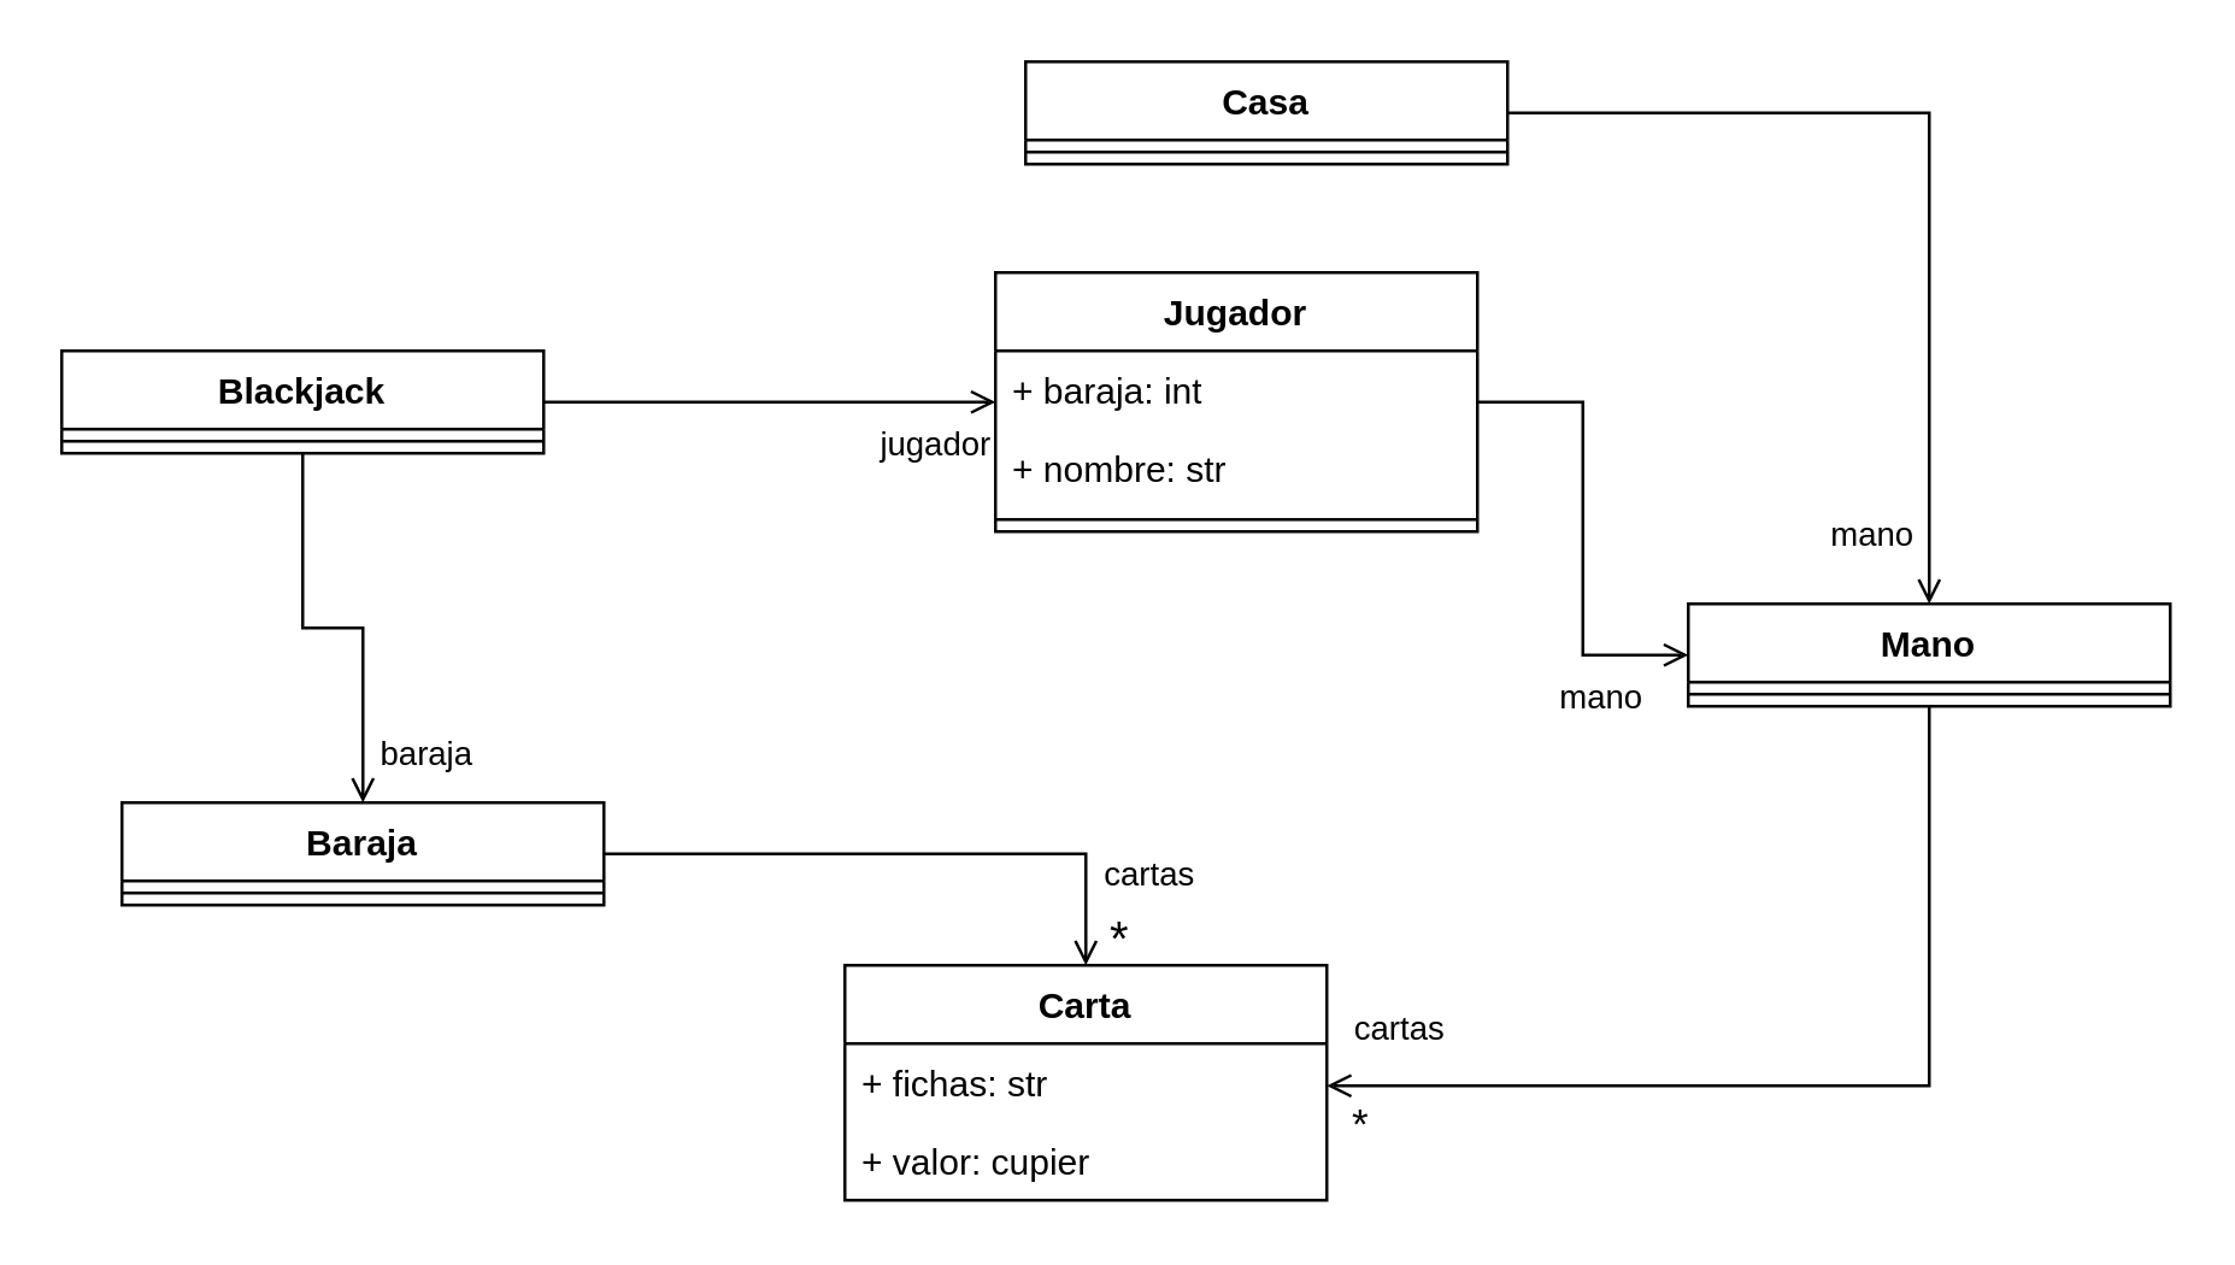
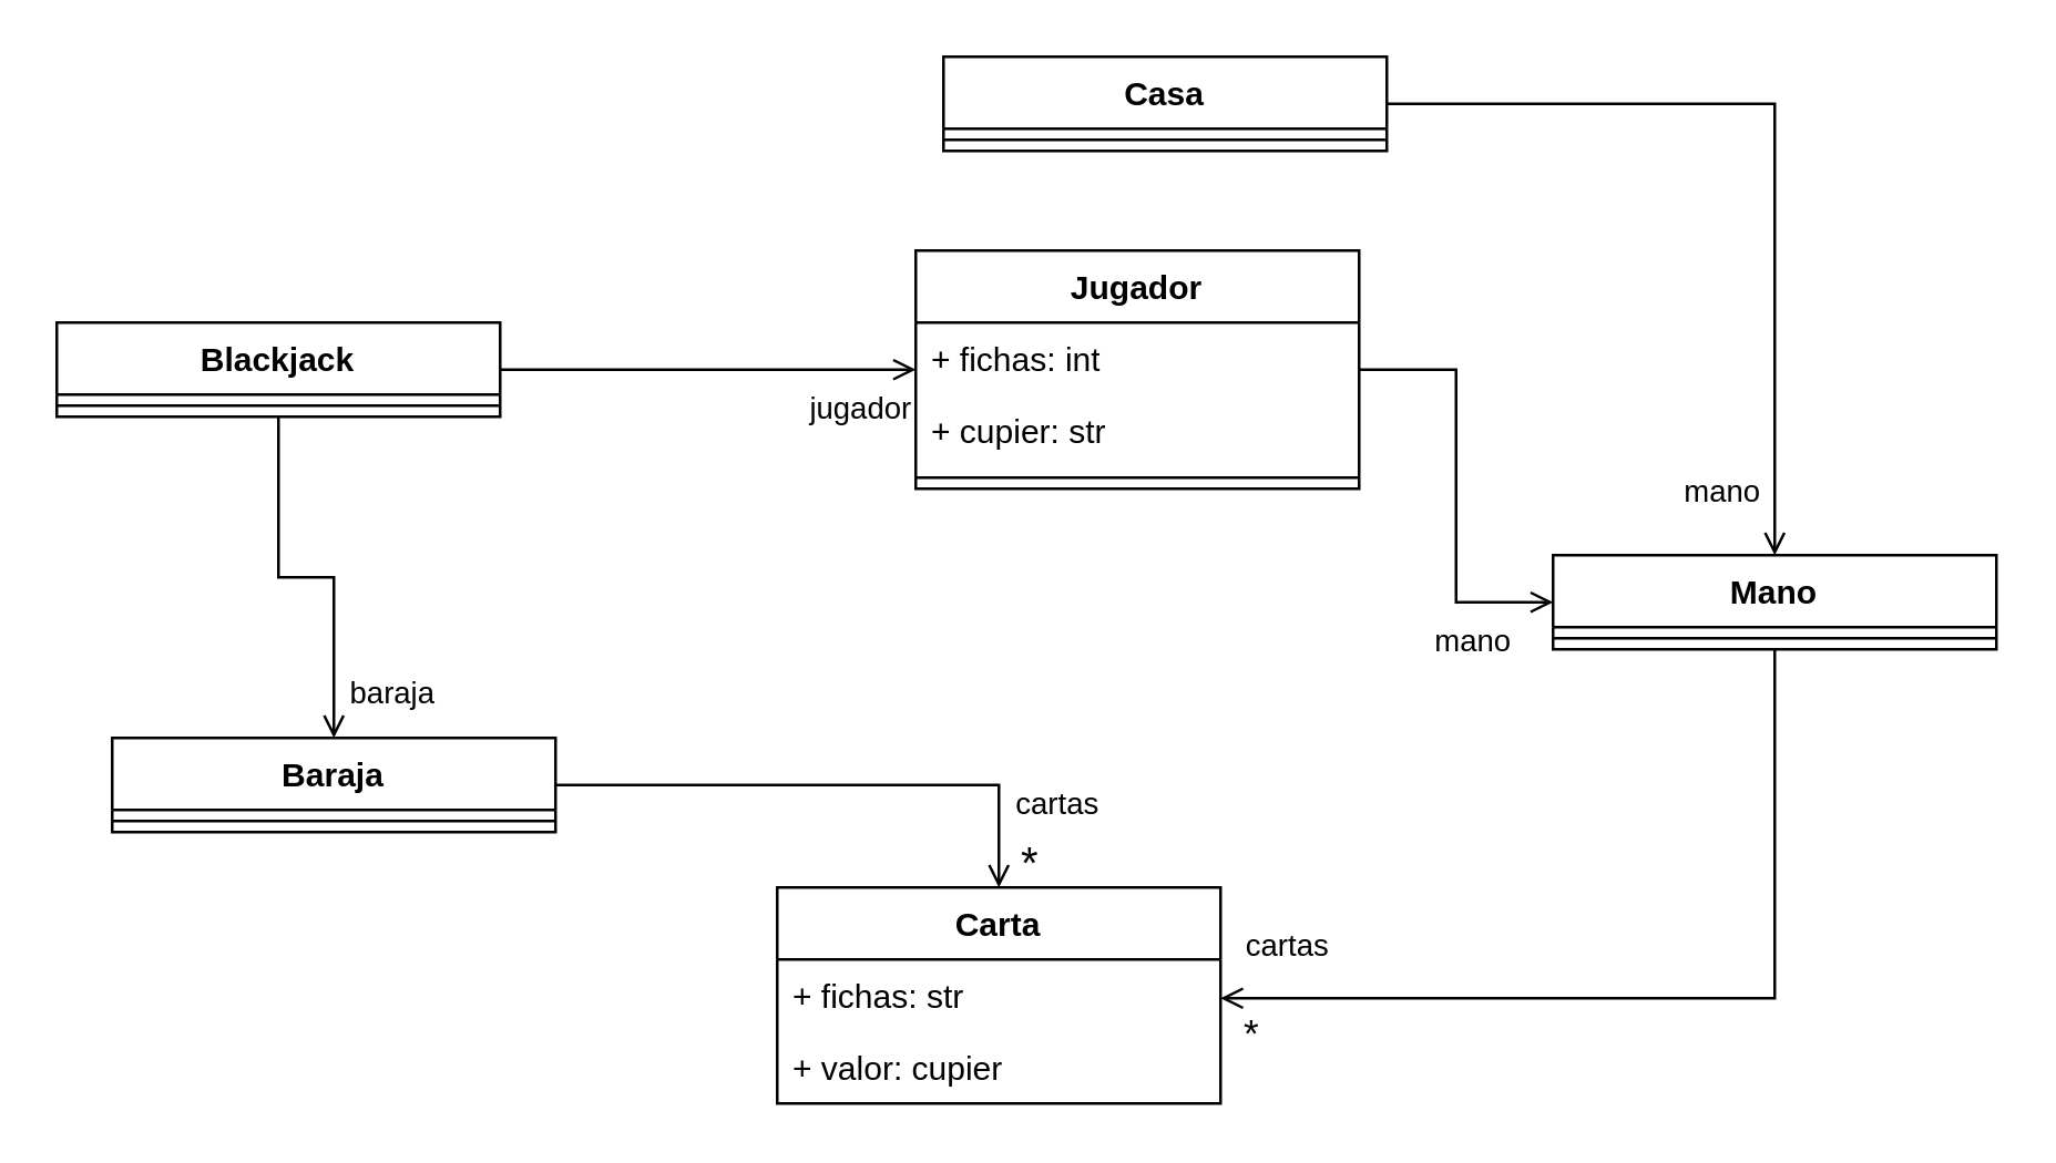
- <mxCell id="16" value="+ baraja: int" style="text;strokeColor=none;fillColor=none;align=left;verticalAlign=top;spacingLeft=4;spacingRight=4;overflow=hidden;rotatable=0;points=[[0,0.5],[1,0.5]];portConstraint=eastwest;whiteSpace=wrap;html=1;" parent="15" vertex="1"><mxGeometry y="26" width="160" height="26" as="geometry" /></mxCell>
+ <mxCell id="16" value="+ fichas: int" style="text;strokeColor=none;fillColor=none;align=left;verticalAlign=top;spacingLeft=4;spacingRight=4;overflow=hidden;rotatable=0;points=[[0,0.5],[1,0.5]];portConstraint=eastwest;whiteSpace=wrap;html=1;" parent="15" vertex="1"><mxGeometry y="26" width="160" height="26" as="geometry" /></mxCell>
- <mxCell id="17" value="+ nombre: str" style="text;strokeColor=none;fillColor=none;align=left;verticalAlign=top;spacingLeft=4;spacingRight=4;overflow=hidden;rotatable=0;points=[[0,0.5],[1,0.5]];portConstraint=eastwest;whiteSpace=wrap;html=1;" parent="15" vertex="1"><mxGeometry y="52" width="160" height="26" as="geometry" /></mxCell>
+ <mxCell id="17" value="+ cupier: str" style="text;strokeColor=none;fillColor=none;align=left;verticalAlign=top;spacingLeft=4;spacingRight=4;overflow=hidden;rotatable=0;points=[[0,0.5],[1,0.5]];portConstraint=eastwest;whiteSpace=wrap;html=1;" parent="15" vertex="1"><mxGeometry y="52" width="160" height="26" as="geometry" /></mxCell>
